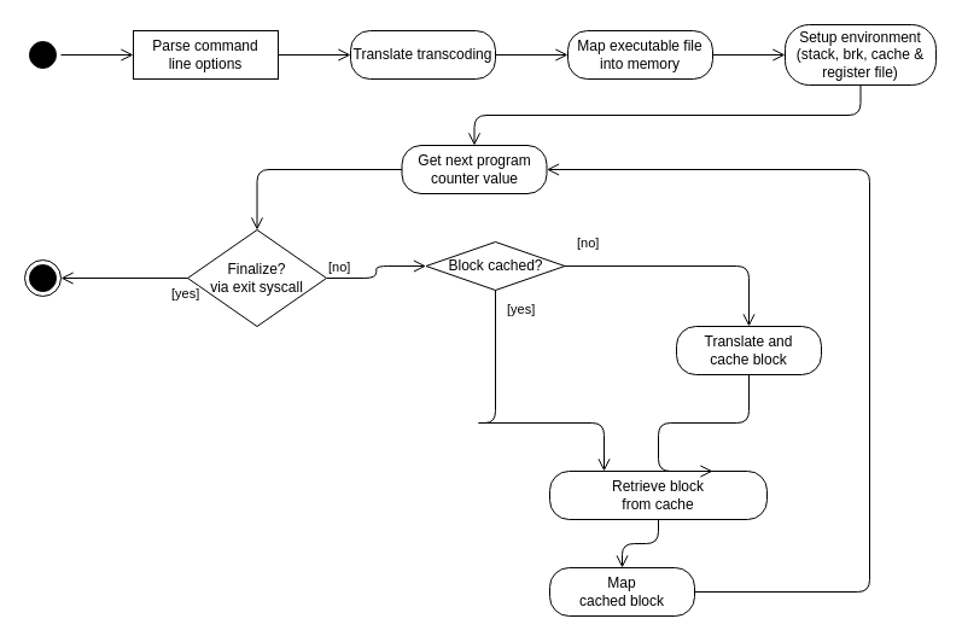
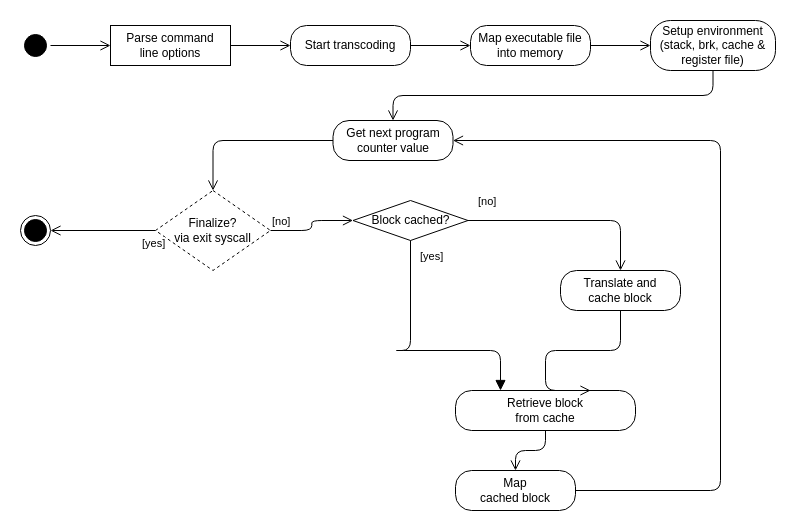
- <mxCell id="6" value="Translate transcoding" style="rounded=1;whiteSpace=wrap;html=1;arcSize=40;" vertex="1" parent="1"><mxGeometry x="290" y="25" width="120" height="40" as="geometry" /></mxCell>
+ <mxCell id="6" value="Start transcoding" style="rounded=1;whiteSpace=wrap;html=1;arcSize=40;" vertex="1" parent="1"><mxGeometry x="290" y="25" width="120" height="40" as="geometry" /></mxCell>
- <mxCell id="12" value="Finalize?&lt;br&gt;via exit syscall" style="rhombus;whiteSpace=wrap;html=1;" vertex="1" parent="1"><mxGeometry x="155" y="190" width="115" height="80" as="geometry" /></mxCell>
+ <mxCell id="12" value="Finalize?&lt;br&gt;via exit syscall" style="rhombus;whiteSpace=wrap;html=1;dashed=1;" vertex="1" parent="1"><mxGeometry x="155" y="190" width="115" height="80" as="geometry" /></mxCell>
- <mxCell id="25" value="[yes]" style="edgeStyle=orthogonalEdgeStyle;html=1;align=left;verticalAlign=bottom;endArrow=open;endSize=8;entryX=0.25;entryY=0;entryDx=0;entryDy=0;exitX=0.5;exitY=1;exitDx=0;exitDy=0;" edge="1" parent="1" source="20" target="18"><mxGeometry x="-0.82" y="8" relative="1" as="geometry"><mxPoint x="470" y="400" as="targetPoint" /><mxPoint x="270" y="360" as="sourcePoint" /><Array as="points"><mxPoint x="393" y="350" /><mxPoint x="485" y="350" /></Array><mxPoint as="offset" /></mxGeometry></mxCell>
+ <mxCell id="25" value="[yes]" style="edgeStyle=orthogonalEdgeStyle;html=1;align=left;verticalAlign=bottom;endArrow=block;endSize=8;entryX=0.25;entryY=0;entryDx=0;entryDy=0;exitX=0.5;exitY=1;exitDx=0;exitDy=0;" edge="1" parent="1" source="20" target="18"><mxGeometry x="-0.82" y="8" relative="1" as="geometry"><mxPoint x="470" y="400" as="targetPoint" /><mxPoint x="270" y="360" as="sourcePoint" /><Array as="points"><mxPoint x="393" y="350" /><mxPoint x="485" y="350" /></Array><mxPoint as="offset" /></mxGeometry></mxCell>
